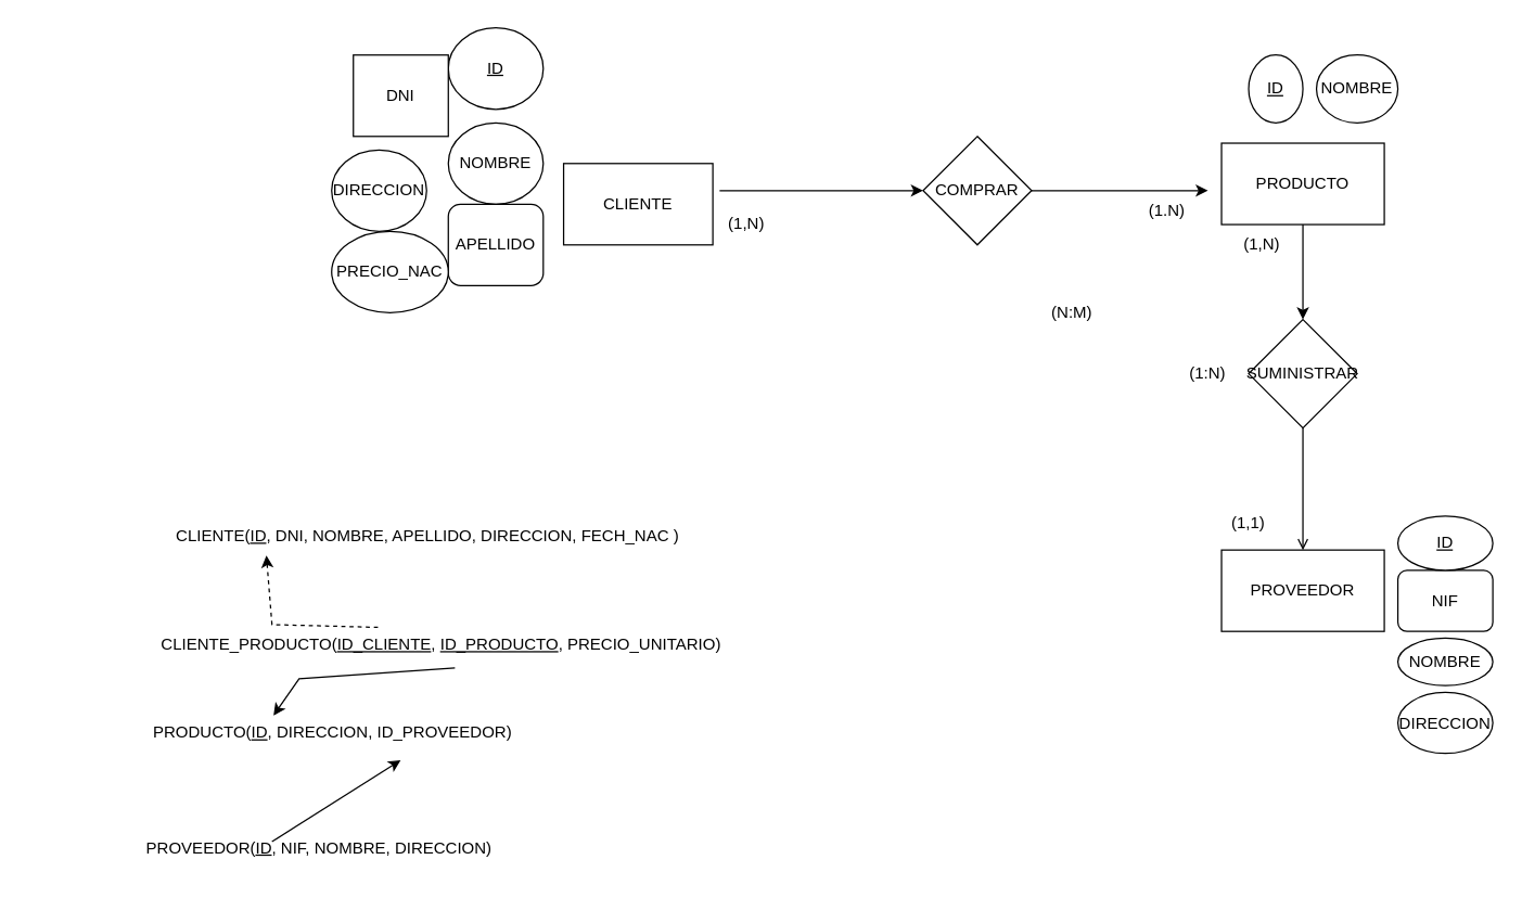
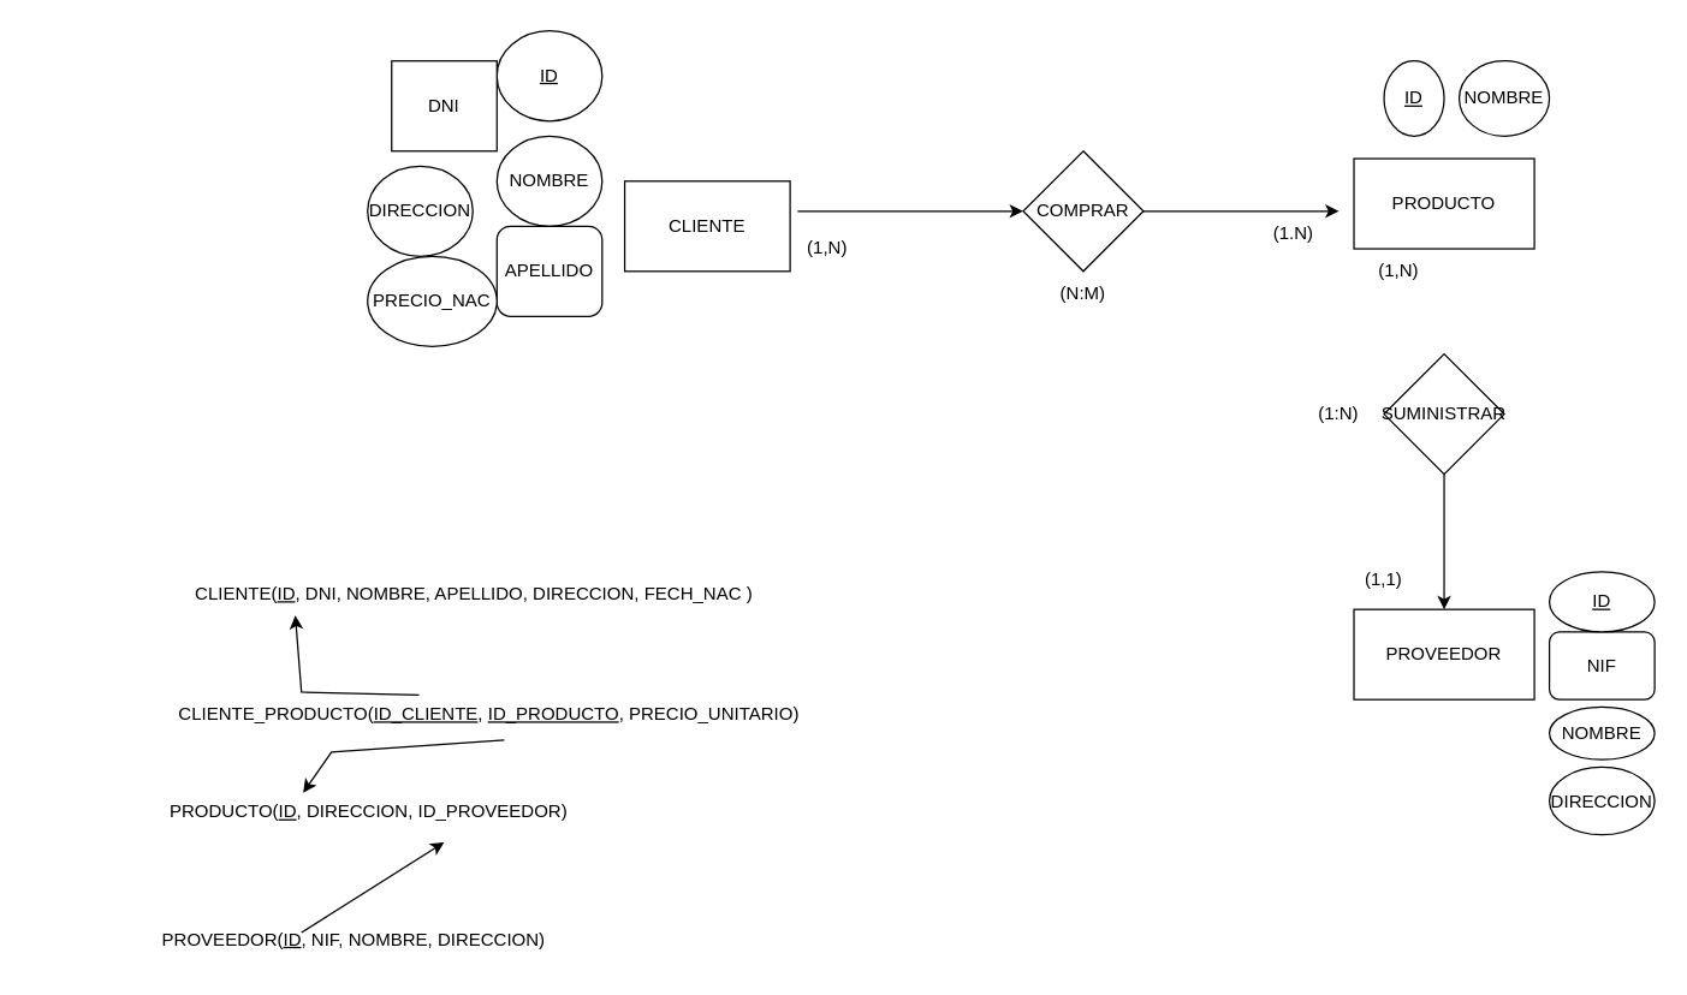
- <mxCell id="2" value="" style="edgeStyle=orthogonalEdgeStyle;rounded=0;orthogonalLoop=1;jettySize=auto;html=1;" parent="1" source="3" target="23" edge="1"><mxGeometry relative="1" as="geometry" /></mxCell>
- <mxCell id="15" value="(N:M)" style="text;html=1;strokeColor=none;fillColor=none;align=center;verticalAlign=middle;whiteSpace=wrap;rounded=0;" parent="1" vertex="1"><mxGeometry x="760" y="215" width="60" height="30" as="geometry" /></mxCell>
+ <mxCell id="15" value="(N:M)" style="text;html=1;strokeColor=none;fillColor=none;align=center;verticalAlign=middle;whiteSpace=wrap;rounded=0;" parent="1" vertex="1"><mxGeometry x="690" y="180" width="60" height="30" as="geometry" /></mxCell>
- <mxCell id="22" value="" style="edgeStyle=orthogonalEdgeStyle;rounded=0;orthogonalLoop=1;jettySize=auto;html=1;endArrow=open;" parent="1" source="23" target="24" edge="1"><mxGeometry relative="1" as="geometry" /></mxCell>
+ <mxCell id="22" value="" style="edgeStyle=orthogonalEdgeStyle;rounded=0;orthogonalLoop=1;jettySize=auto;html=1;" parent="1" source="23" target="24" edge="1"><mxGeometry relative="1" as="geometry" /></mxCell>
- <mxCell id="32" value="" style="endArrow=classic;html=1;rounded=0;entryX=0.223;entryY=0.967;entryDx=0;entryDy=0;entryPerimeter=0;exitX=0.391;exitY=0.067;exitDx=0;exitDy=0;exitPerimeter=0;dashed=1;" edge="1" parent="1" source="31" target="29"><mxGeometry width="50" height="50" relative="1" as="geometry"><mxPoint x="290" y="450" as="sourcePoint" /><mxPoint x="340" y="400" as="targetPoint" /><Array as="points"><mxPoint x="200" y="460" /></Array></mxGeometry></mxCell>
+ <mxCell id="32" value="" style="endArrow=classic;html=1;rounded=0;entryX=0.223;entryY=0.967;entryDx=0;entryDy=0;entryPerimeter=0;exitX=0.391;exitY=0.067;exitDx=0;exitDy=0;exitPerimeter=0;" edge="1" parent="1" source="31" target="29"><mxGeometry width="50" height="50" relative="1" as="geometry"><mxPoint x="290" y="450" as="sourcePoint" /><mxPoint x="340" y="400" as="targetPoint" /><Array as="points"><mxPoint x="200" y="460" /></Array></mxGeometry></mxCell>
